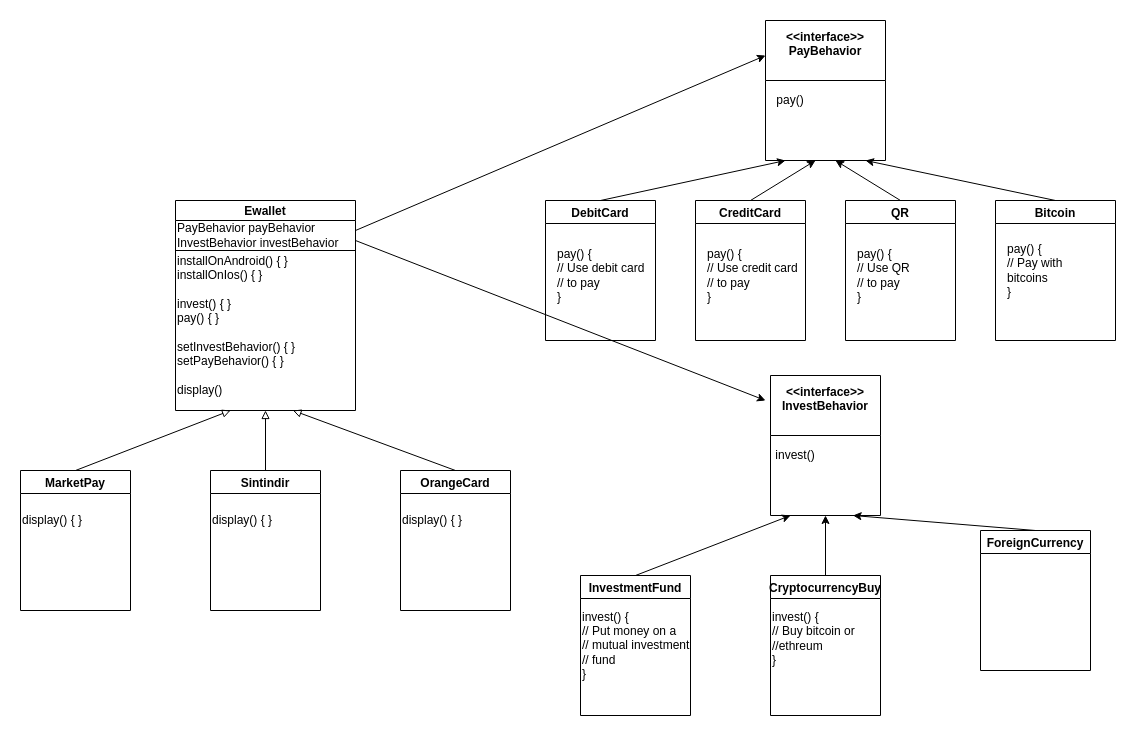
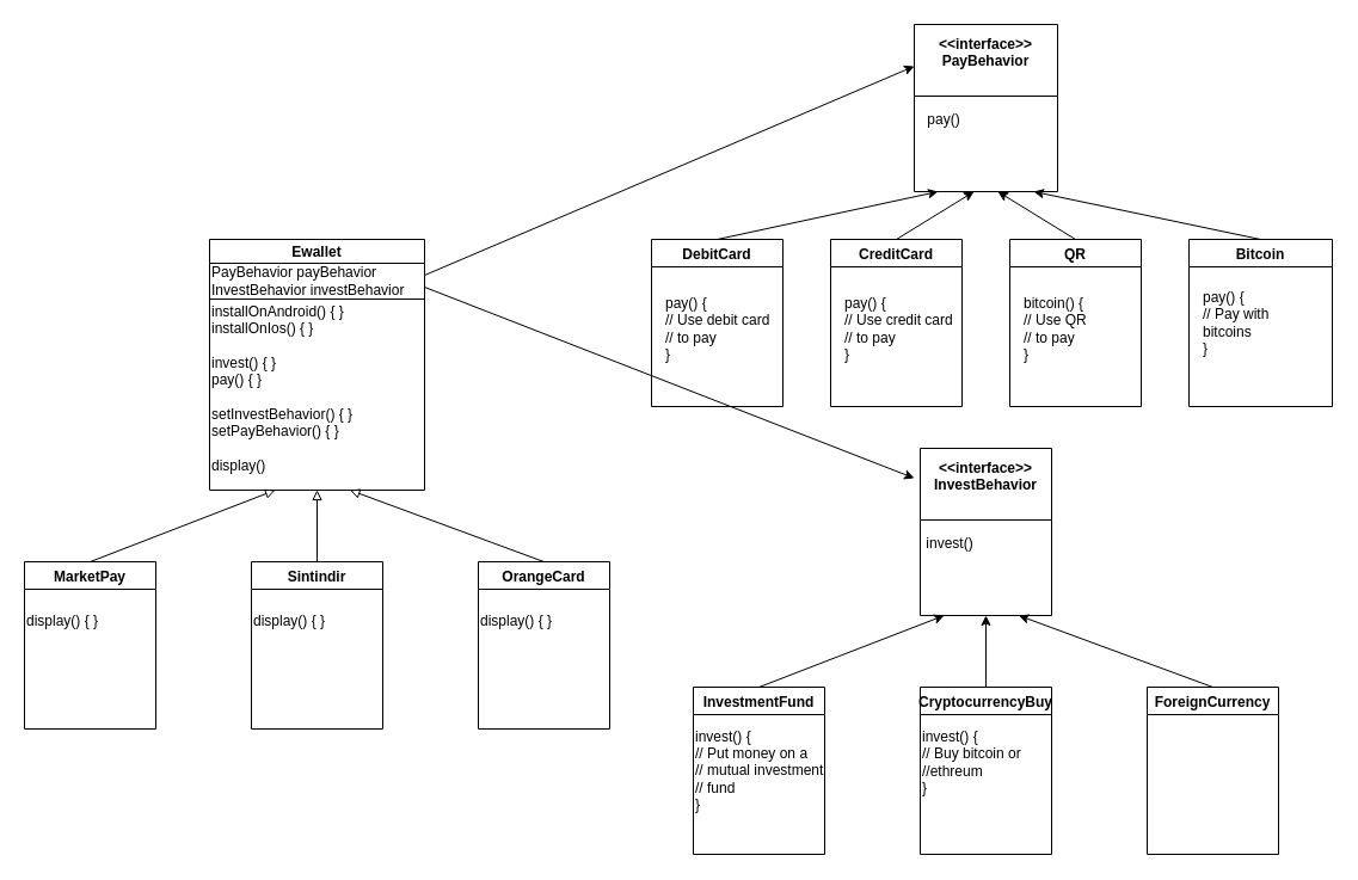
- <mxCell id="19" value="pay() {&lt;br&gt;// Use QR &lt;br&gt;// to pay&lt;br&gt;}" style="text;html=1;strokeColor=none;fillColor=none;align=left;verticalAlign=middle;whiteSpace=wrap;rounded=0;" vertex="1" parent="18"><mxGeometry x="10" y="30" width="110" height="90" as="geometry" /></mxCell>
+ <mxCell id="19" value="bitcoin() {&lt;br&gt;// Use QR &lt;br&gt;// to pay&lt;br&gt;}" style="text;html=1;strokeColor=none;fillColor=none;align=left;verticalAlign=middle;whiteSpace=wrap;rounded=0;" vertex="1" parent="18"><mxGeometry x="10" y="30" width="110" height="90" as="geometry" /></mxCell>
- <mxCell id="8" value="ForeignCurrency" style="swimlane;" vertex="1" parent="1"><mxGeometry x="980" y="530" width="110" height="140" as="geometry" /></mxCell>
+ <mxCell id="8" value="ForeignCurrency" style="swimlane;" vertex="1" parent="1"><mxGeometry x="960" y="575" width="110" height="140" as="geometry" /></mxCell>
